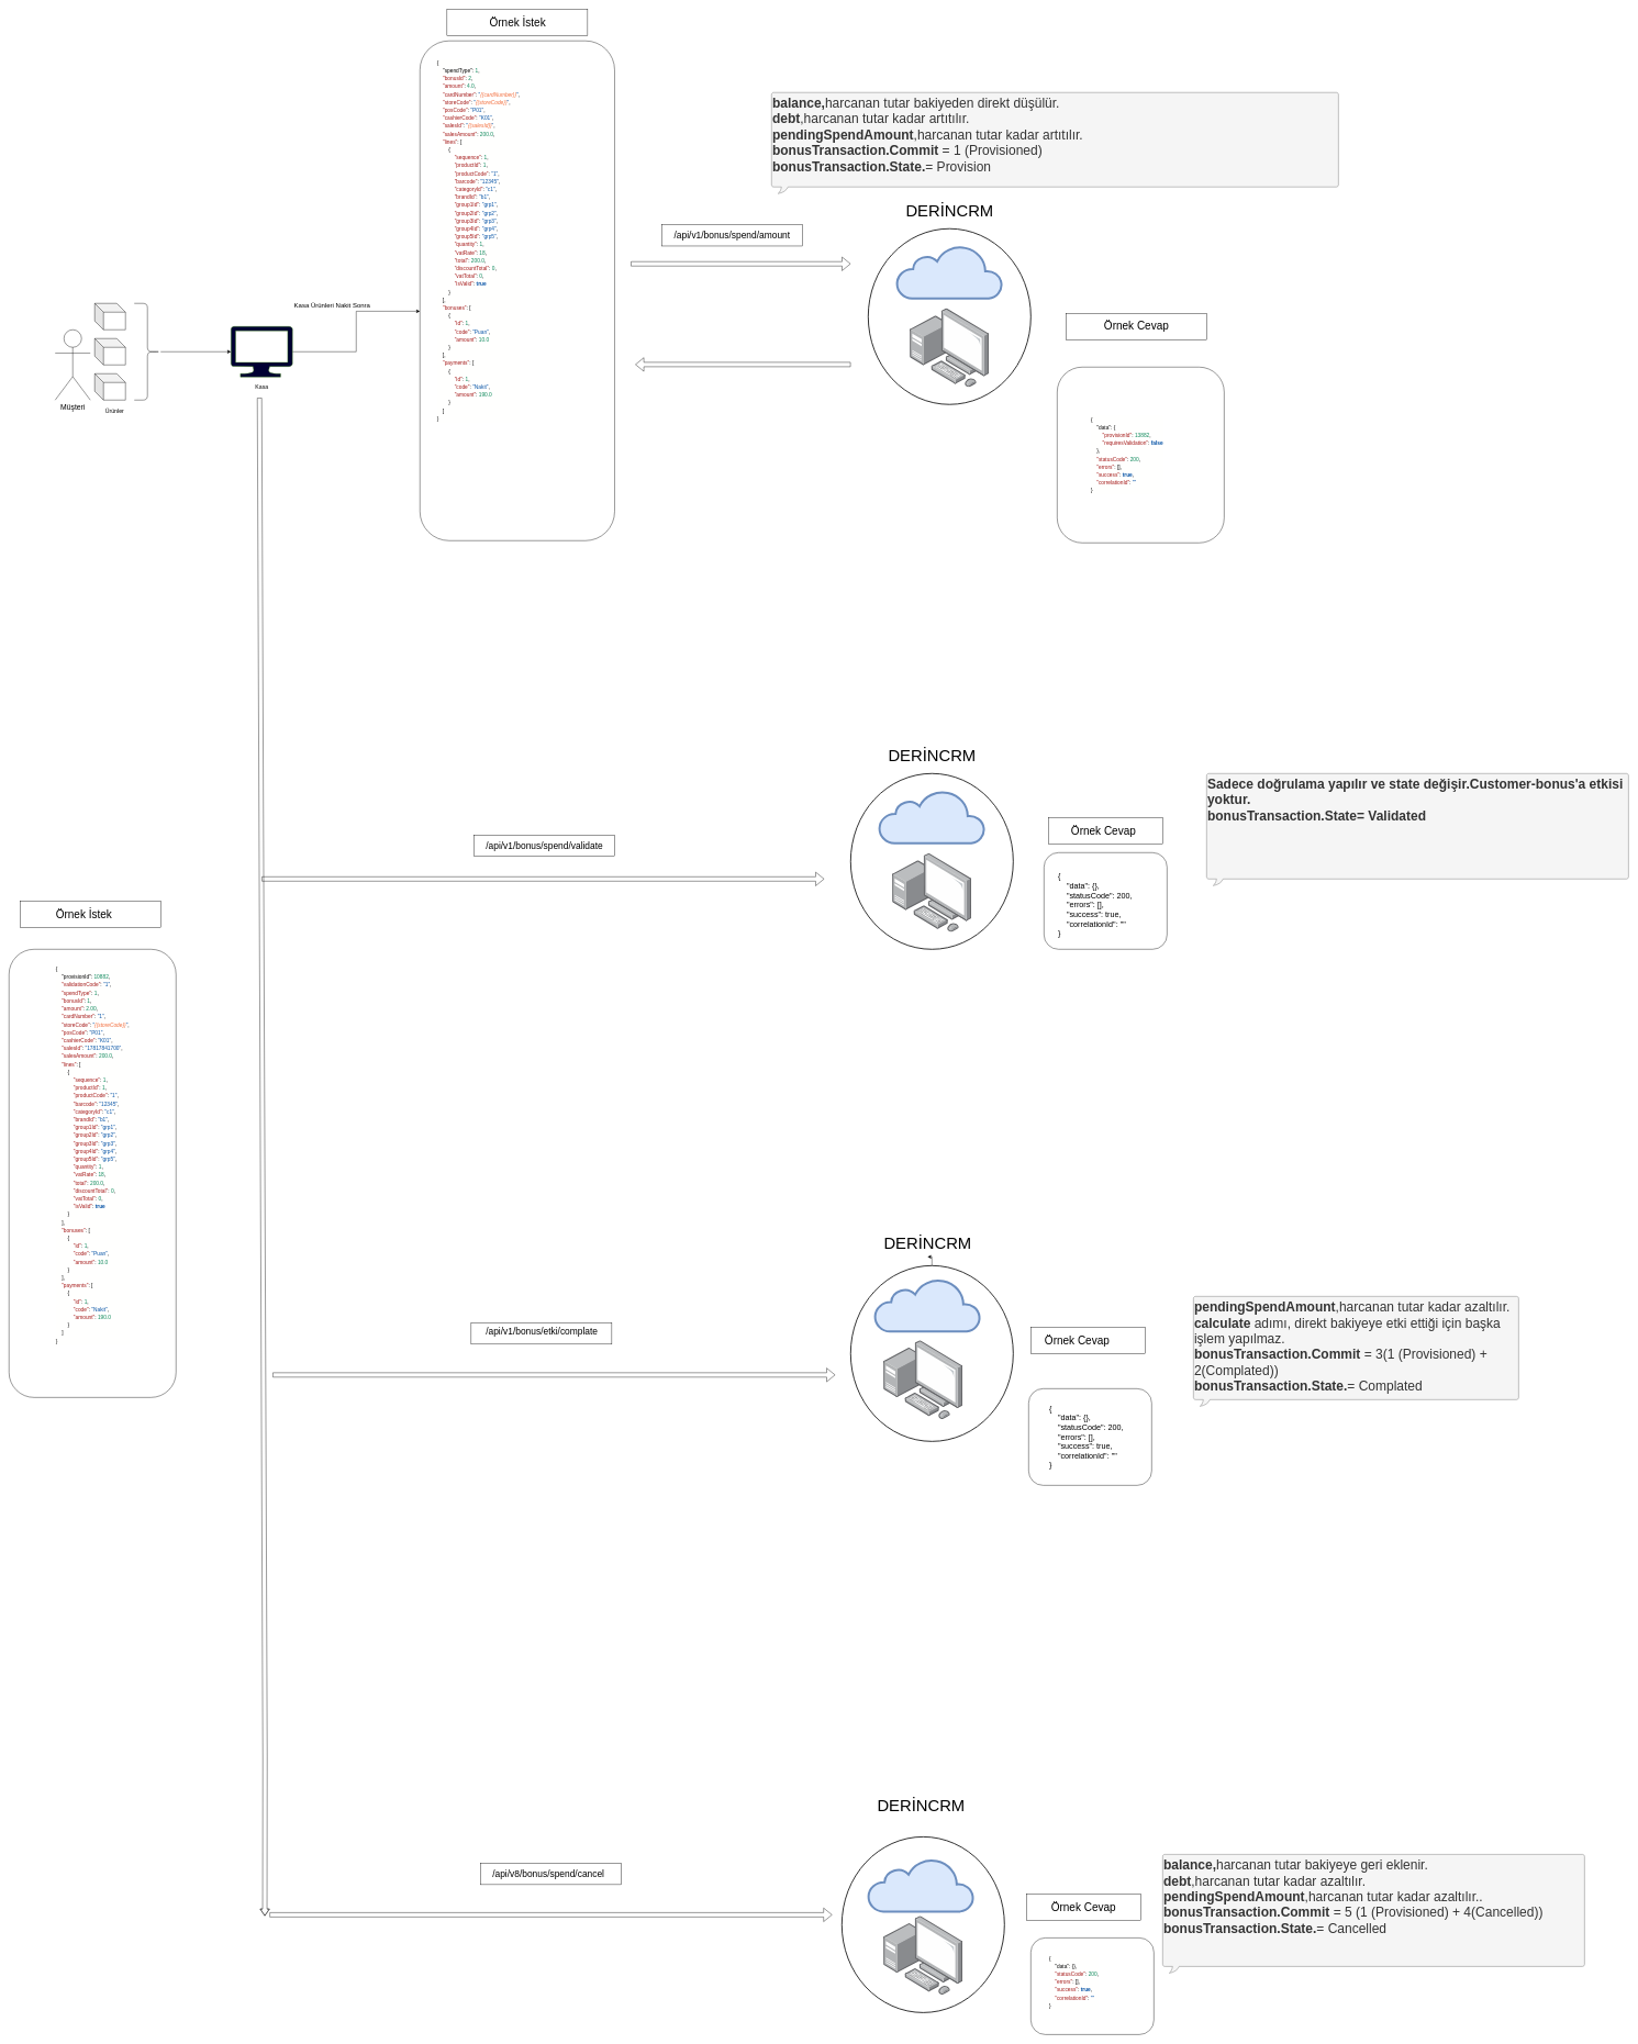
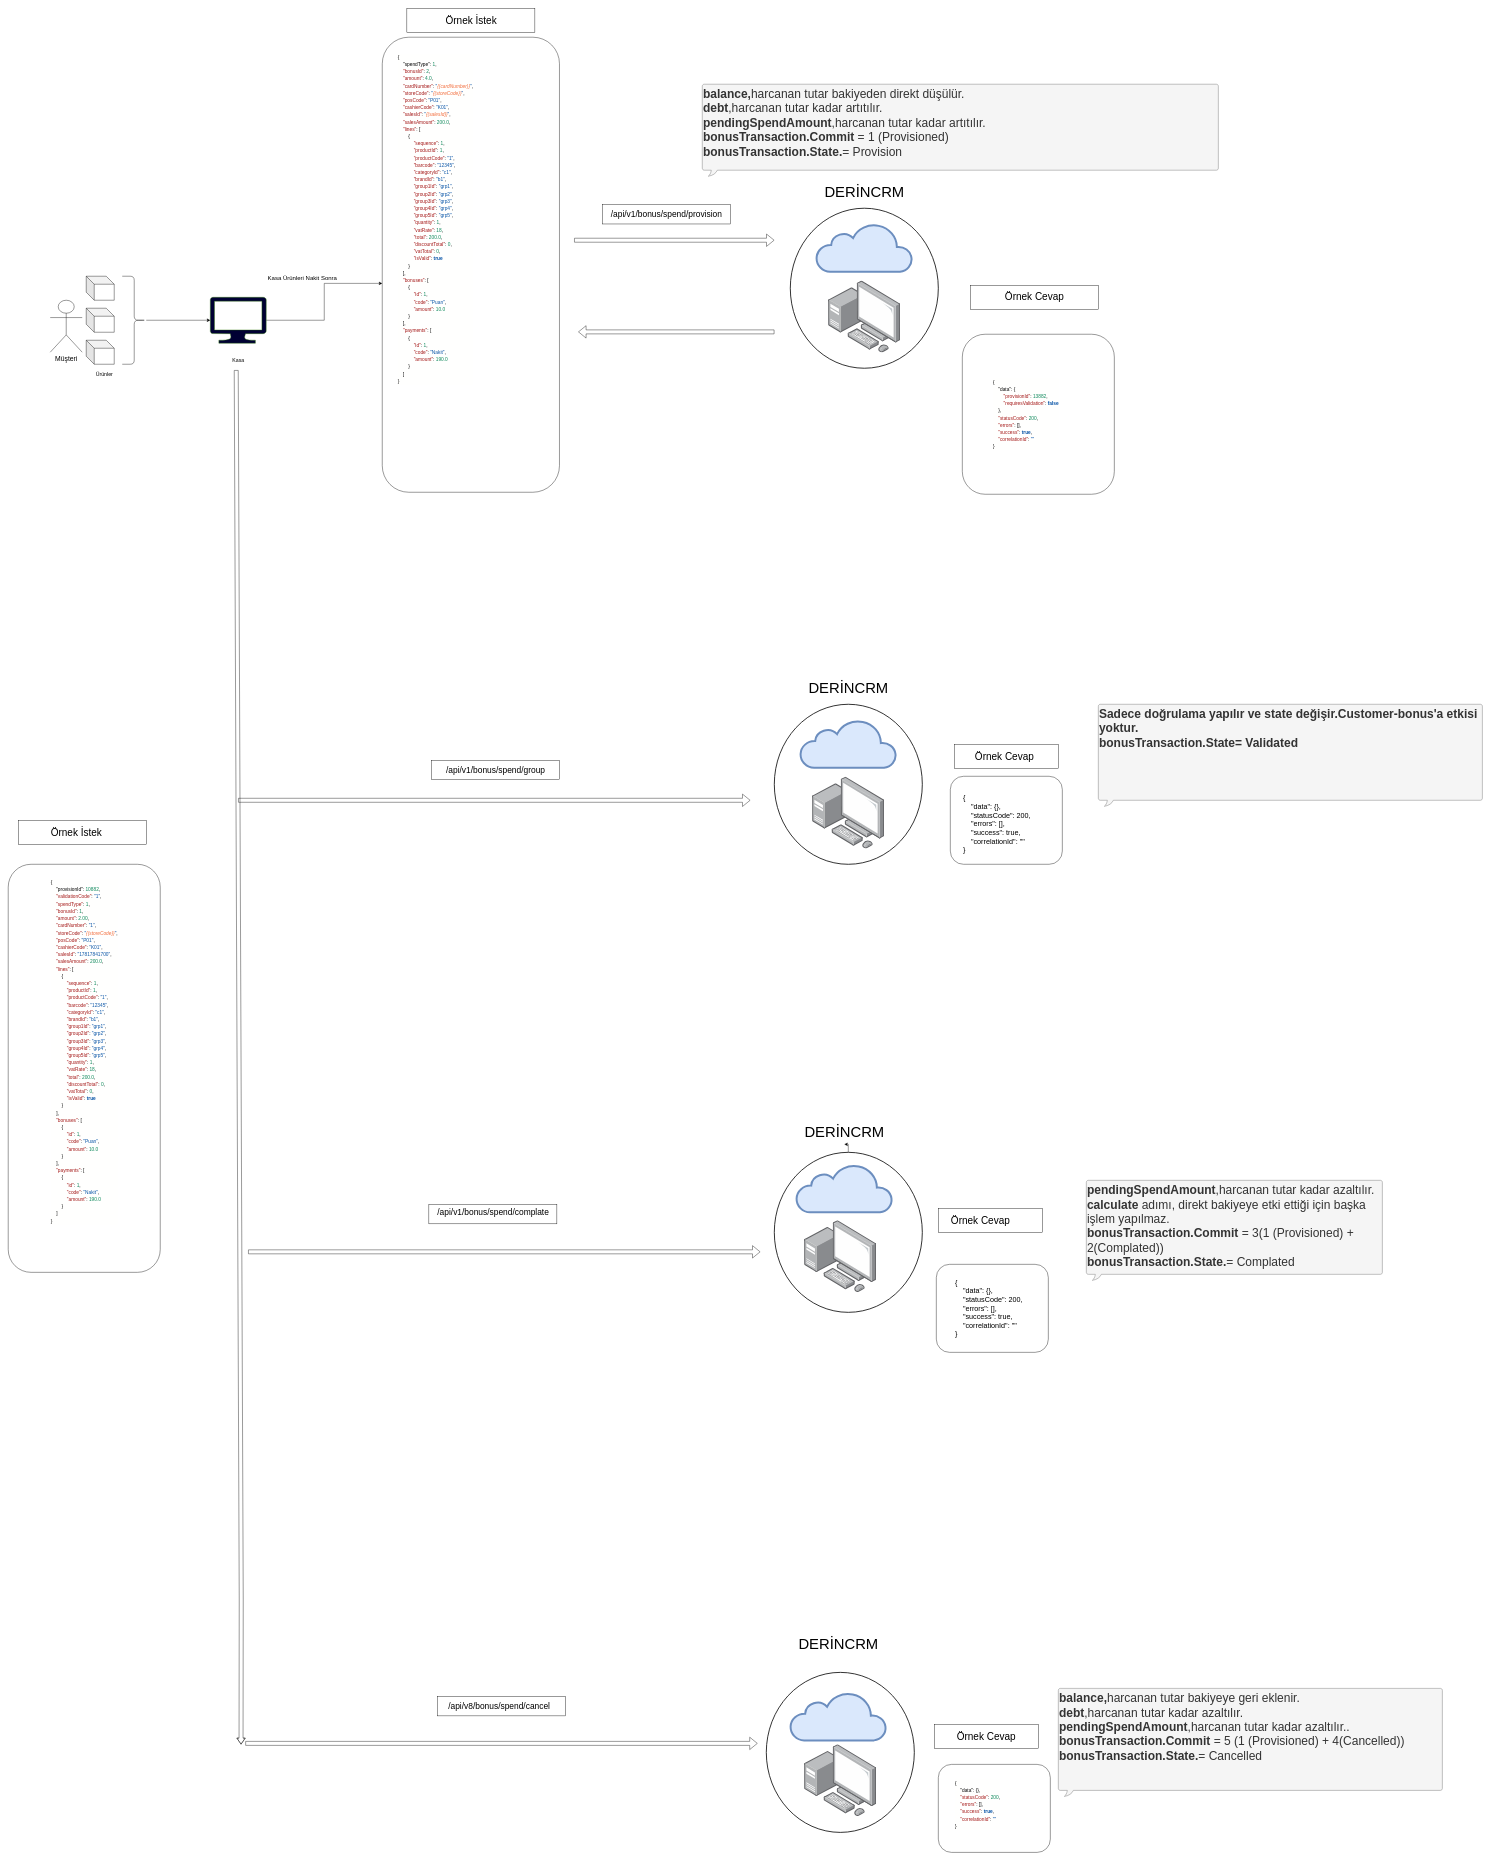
- <mxCell id="20" value="/api/v1/bonus/spend/amount" style="text;html=1;align=center;verticalAlign=middle;resizable=0;points=[];autosize=1;strokeColor=none;fillColor=none;fontSize=21;" vertex="1" parent="1"><mxGeometry x="1515" y="515" width="300" height="40" as="geometry" /></mxCell>
+ <mxCell id="20" value="/api/v1/bonus/spend/provision" style="text;html=1;align=center;verticalAlign=middle;resizable=0;points=[];autosize=1;strokeColor=none;fillColor=none;fontSize=21;" vertex="1" parent="1"><mxGeometry x="1515" y="515" width="300" height="40" as="geometry" /></mxCell>
- <mxCell id="7" value="&lt;font style=&quot;font-size: 17px;&quot;&gt;Müşteri&lt;/font&gt;" style="shape=umlActor;verticalLabelPosition=bottom;verticalAlign=top;html=1;outlineConnect=0;" vertex="1" parent="1"><mxGeometry x="125" y="750" width="80" height="160" as="geometry" /></mxCell>
+ <mxCell id="7" value="&lt;font style=&quot;font-size: 17px;&quot;&gt;Müşteri&lt;/font&gt;" style="shape=umlActor;verticalLabelPosition=bottom;verticalAlign=top;html=1;outlineConnect=0;" vertex="1" parent="1"><mxGeometry x="125" y="750" width="80" height="130" as="geometry" /></mxCell>
- <mxCell id="16" value="Kasa" style="text;html=1;align=center;verticalAlign=middle;resizable=0;points=[];autosize=1;strokeColor=none;fillColor=none;fontSize=13;" vertex="1" parent="1"><mxGeometry x="570" y="865" width="50" height="30" as="geometry" /></mxCell>
+ <mxCell id="16" value="Kasa" style="text;html=1;align=center;verticalAlign=middle;resizable=0;points=[];autosize=1;strokeColor=none;fillColor=none;fontSize=13;" vertex="1" parent="1"><mxGeometry x="570" y="885" width="50" height="30" as="geometry" /></mxCell>
- <mxCell id="40" value="/api/v1/bonus/spend/validate" style="text;html=1;align=center;verticalAlign=middle;resizable=0;points=[];autosize=1;strokeColor=none;fillColor=none;fontSize=21;" vertex="1" parent="1"><mxGeometry x="1093" y="1904.37" width="290" height="40" as="geometry" /></mxCell>
+ <mxCell id="40" value="/api/v1/bonus/spend/group" style="text;html=1;align=center;verticalAlign=middle;resizable=0;points=[];autosize=1;strokeColor=none;fillColor=none;fontSize=21;" vertex="1" parent="1"><mxGeometry x="1093" y="1904.37" width="290" height="40" as="geometry" /></mxCell>
- <mxCell id="42" value="/api/v1/bonus/etki/complate" style="text;html=1;align=center;verticalAlign=middle;resizable=0;points=[];autosize=1;strokeColor=none;fillColor=none;fontSize=21;" vertex="1" parent="1"><mxGeometry x="1081.5" y="3010" width="300" height="40" as="geometry" /></mxCell>
+ <mxCell id="42" value="/api/v1/bonus/spend/complate" style="text;html=1;align=center;verticalAlign=middle;resizable=0;points=[];autosize=1;strokeColor=none;fillColor=none;fontSize=21;" vertex="1" parent="1"><mxGeometry x="1081.5" y="3010" width="300" height="40" as="geometry" /></mxCell>
